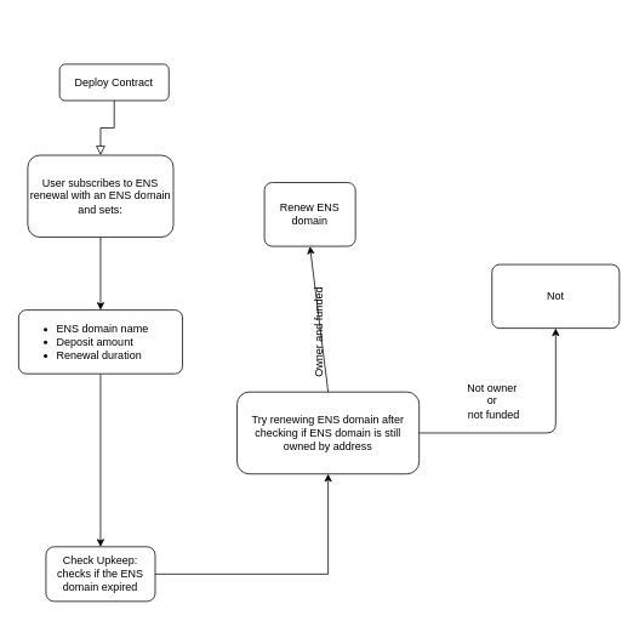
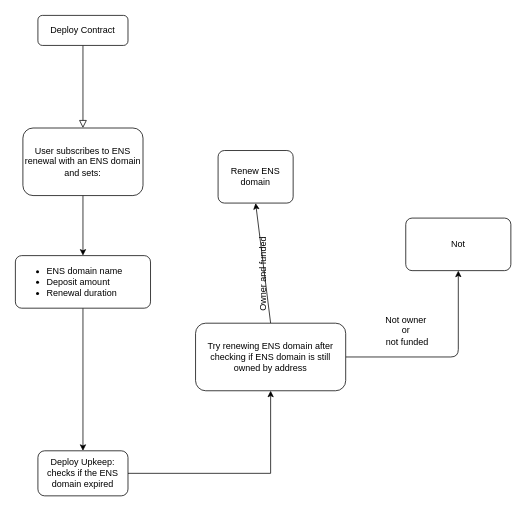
- <mxCell id="3" value="Deploy Contract" style="rounded=1;whiteSpace=wrap;html=1;fontSize=12;glass=0;strokeWidth=1;shadow=0;" parent="1" vertex="1"><mxGeometry x="65" y="70" width="120" height="40" as="geometry" /></mxCell>
+ <mxCell id="3" value="Deploy Contract" style="rounded=1;whiteSpace=wrap;html=1;fontSize=12;glass=0;strokeWidth=1;shadow=0;" parent="1" vertex="1"><mxGeometry x="50" y="20" width="120" height="40" as="geometry" /></mxCell>
- <mxCell id="7" value="Check Upkeep:&lt;br&gt;checks if the ENS domain expired" style="rounded=1;whiteSpace=wrap;html=1;" parent="1" vertex="1"><mxGeometry x="50" y="600" width="120" height="60" as="geometry" /></mxCell>
+ <mxCell id="7" value="Deploy Upkeep:&lt;br&gt;checks if the ENS domain expired" style="rounded=1;whiteSpace=wrap;html=1;" parent="1" vertex="1"><mxGeometry x="50" y="600" width="120" height="60" as="geometry" /></mxCell>
